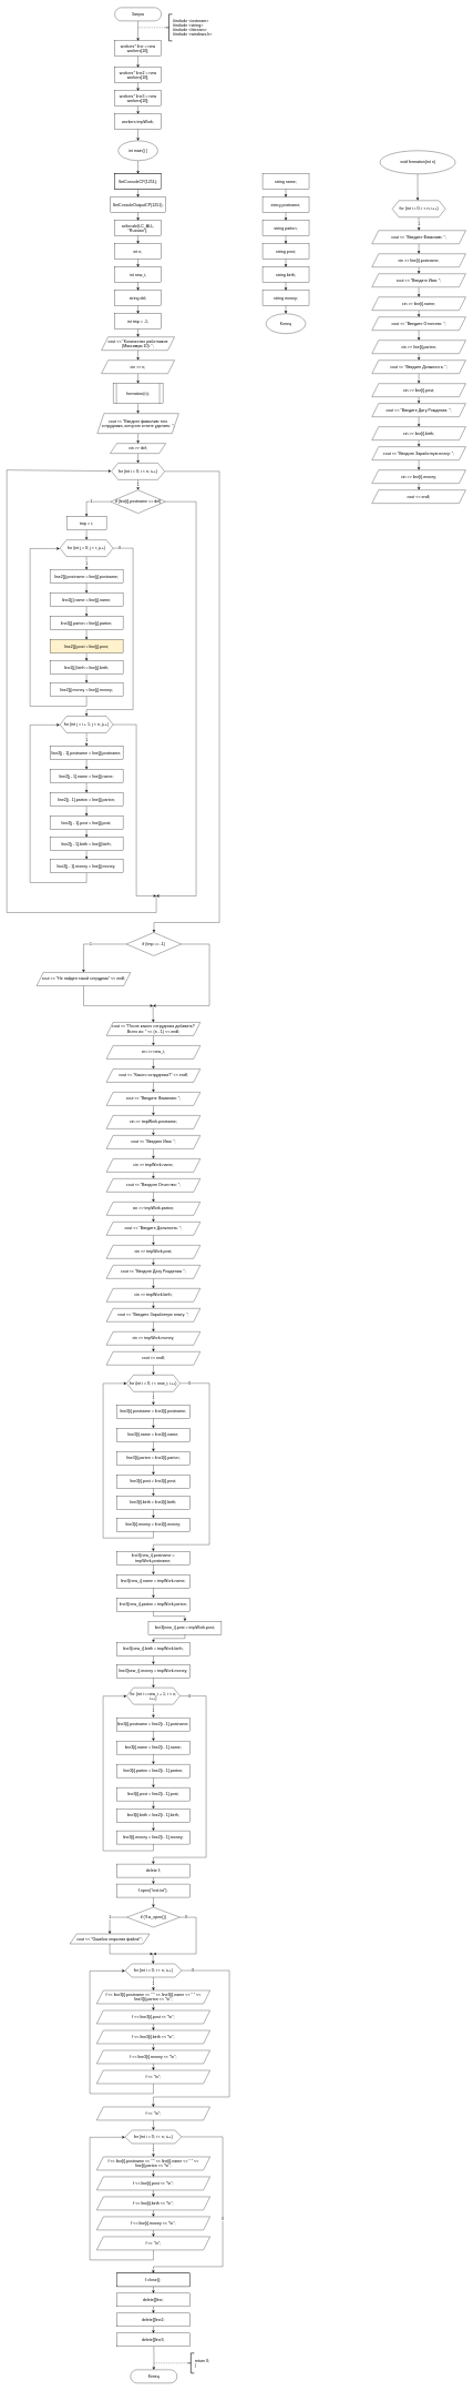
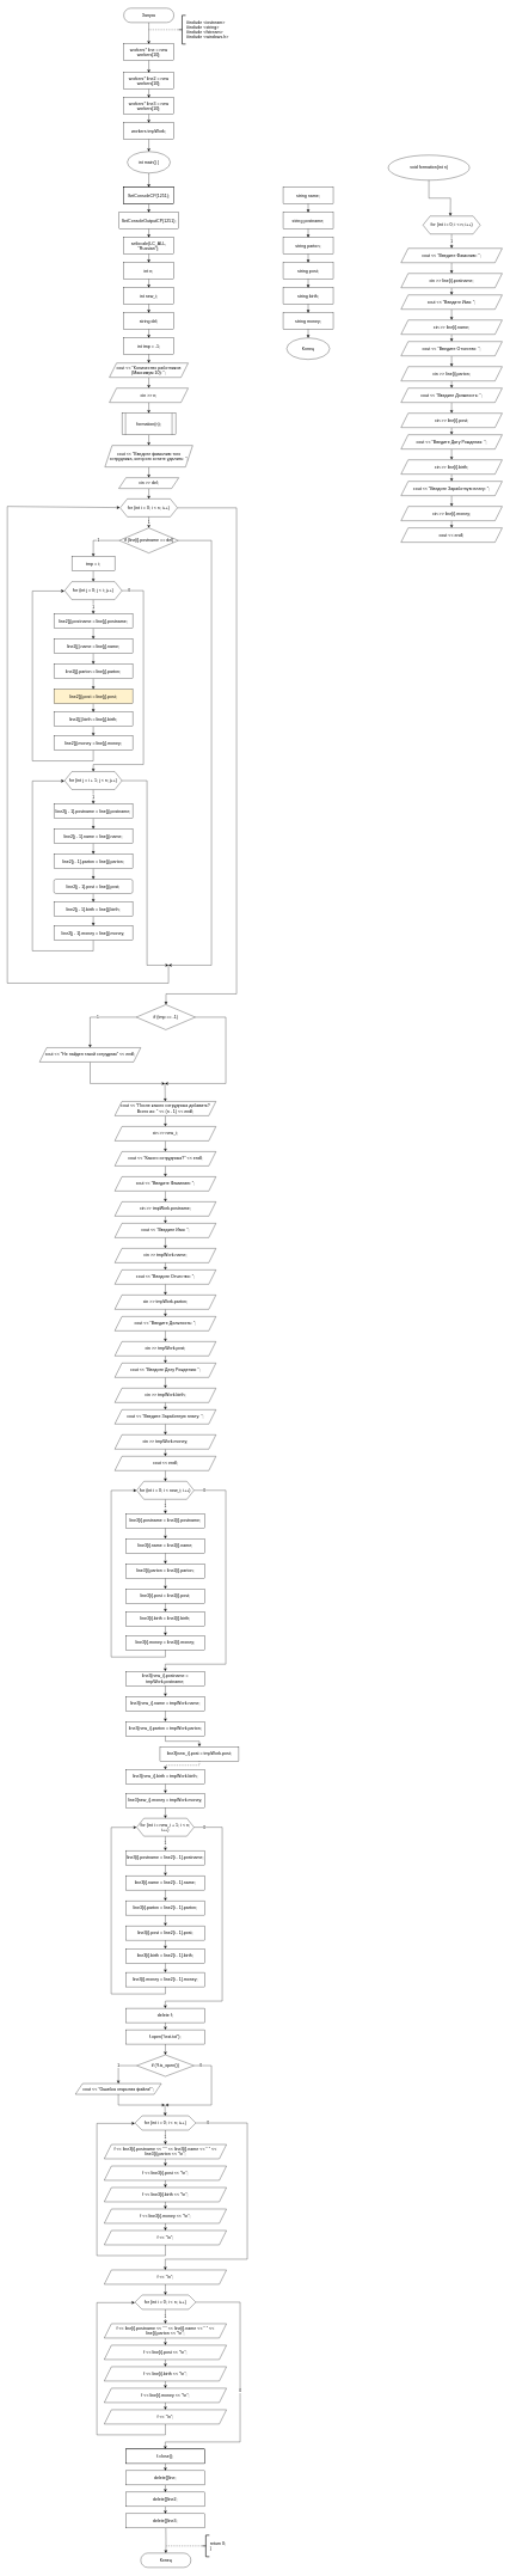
- <mxCell id="11" value="&lt;div&gt;void formation(int n)&lt;/div&gt;" style="ellipse;whiteSpace=wrap;html=1;" parent="1" vertex="1"><mxGeometry x="1143.5" y="450" width="227" height="70" as="geometry" /></mxCell>
+ <mxCell id="11" value="&lt;div&gt;void formation(int n)&lt;/div&gt;" style="ellipse;whiteSpace=wrap;html=1;" parent="1" vertex="1"><mxGeometry x="1083.5" y="430" width="227" height="70" as="geometry" /></mxCell>
- <mxCell id="68" value="line2[j - 1].post = line[j].post;" style="rounded=0;whiteSpace=wrap;html=1;" vertex="1" parent="1"><mxGeometry x="150" y="2450" width="220" height="40" as="geometry" /></mxCell>
+ <mxCell id="68" value="line2[j - 1].post = line[j].post;" style="whiteSpace=wrap;html=1;rounded=1;" vertex="1" parent="1"><mxGeometry x="150" y="2450" width="220" height="40" as="geometry" /></mxCell>
- <mxCell id="133" style="edgeStyle=orthogonalEdgeStyle;rounded=0;html=1;" edge="1" parent="1" source="134" target="136"><mxGeometry relative="1" as="geometry" /></mxCell>
+ <mxCell id="133" style="edgeStyle=orthogonalEdgeStyle;rounded=0;html=1;dashed=1;" edge="1" parent="1" source="134" target="136"><mxGeometry relative="1" as="geometry" /></mxCell>
